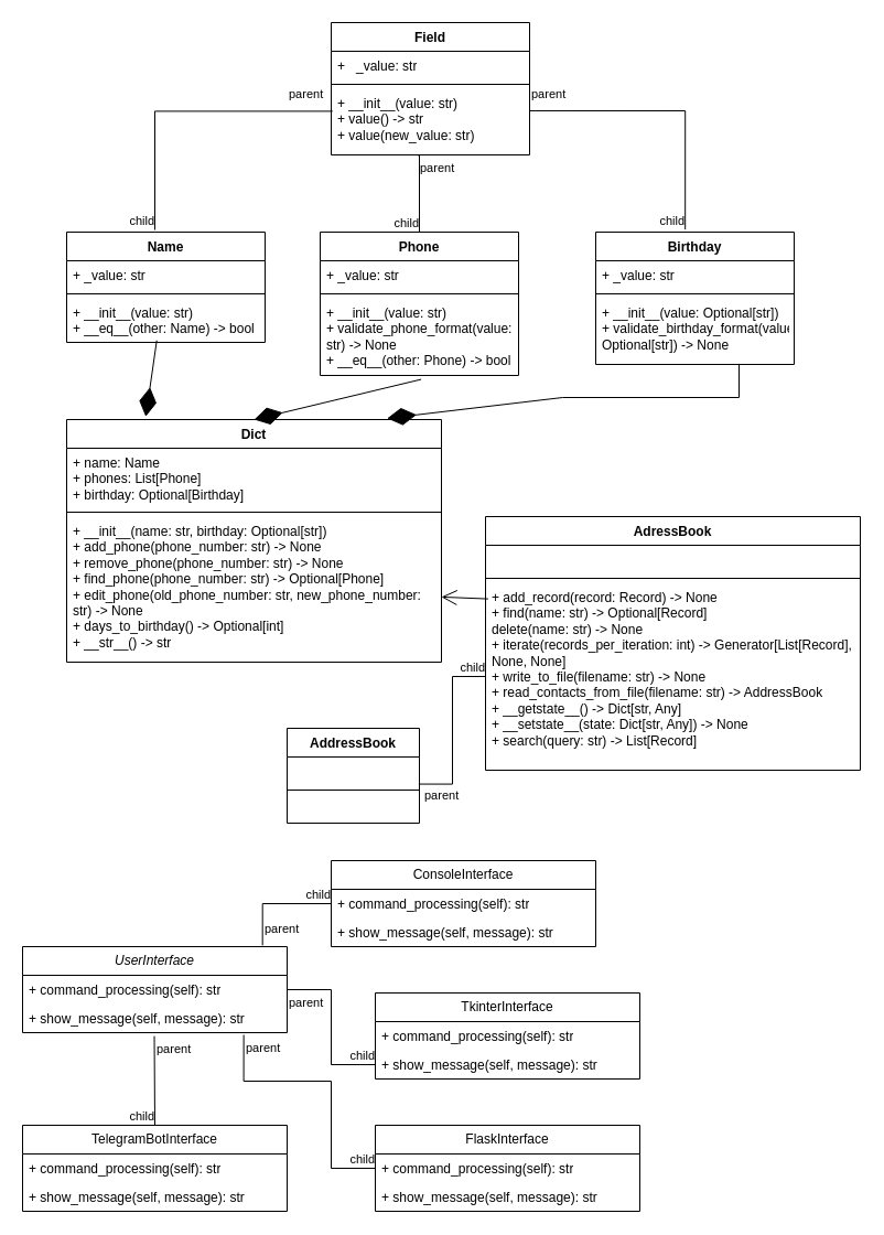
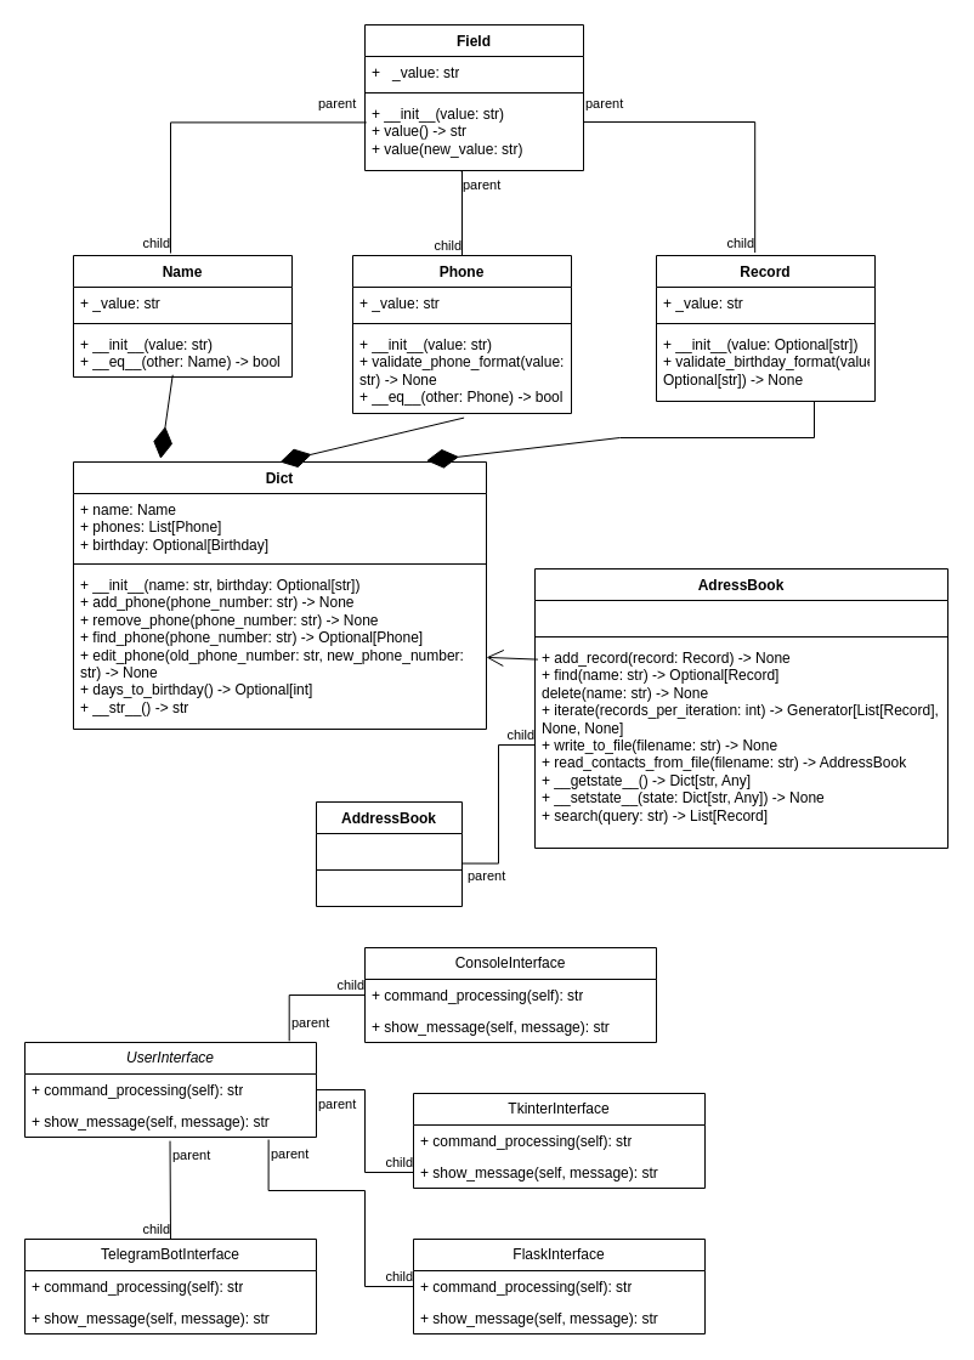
- <mxCell id="14" value="&lt;font style=&quot;vertical-align: inherit;&quot;&gt;&lt;font style=&quot;vertical-align: inherit;&quot;&gt;Birthday&lt;/font&gt;&lt;/font&gt;" style="swimlane;fontStyle=1;align=center;verticalAlign=top;childLayout=stackLayout;horizontal=1;startSize=26;horizontalStack=0;resizeParent=1;resizeParentMax=0;resizeLast=0;collapsible=1;marginBottom=0;whiteSpace=wrap;html=1;" parent="1" vertex="1"><mxGeometry x="540" y="210" width="180" height="120" as="geometry" /></mxCell>
+ <mxCell id="14" value="&lt;font style=&quot;vertical-align: inherit;&quot;&gt;&lt;font style=&quot;vertical-align: inherit;&quot;&gt;Record&lt;/font&gt;&lt;/font&gt;" style="swimlane;fontStyle=1;align=center;verticalAlign=top;childLayout=stackLayout;horizontal=1;startSize=26;horizontalStack=0;resizeParent=1;resizeParentMax=0;resizeLast=0;collapsible=1;marginBottom=0;whiteSpace=wrap;html=1;" parent="1" vertex="1"><mxGeometry x="540" y="210" width="180" height="120" as="geometry" /></mxCell>
